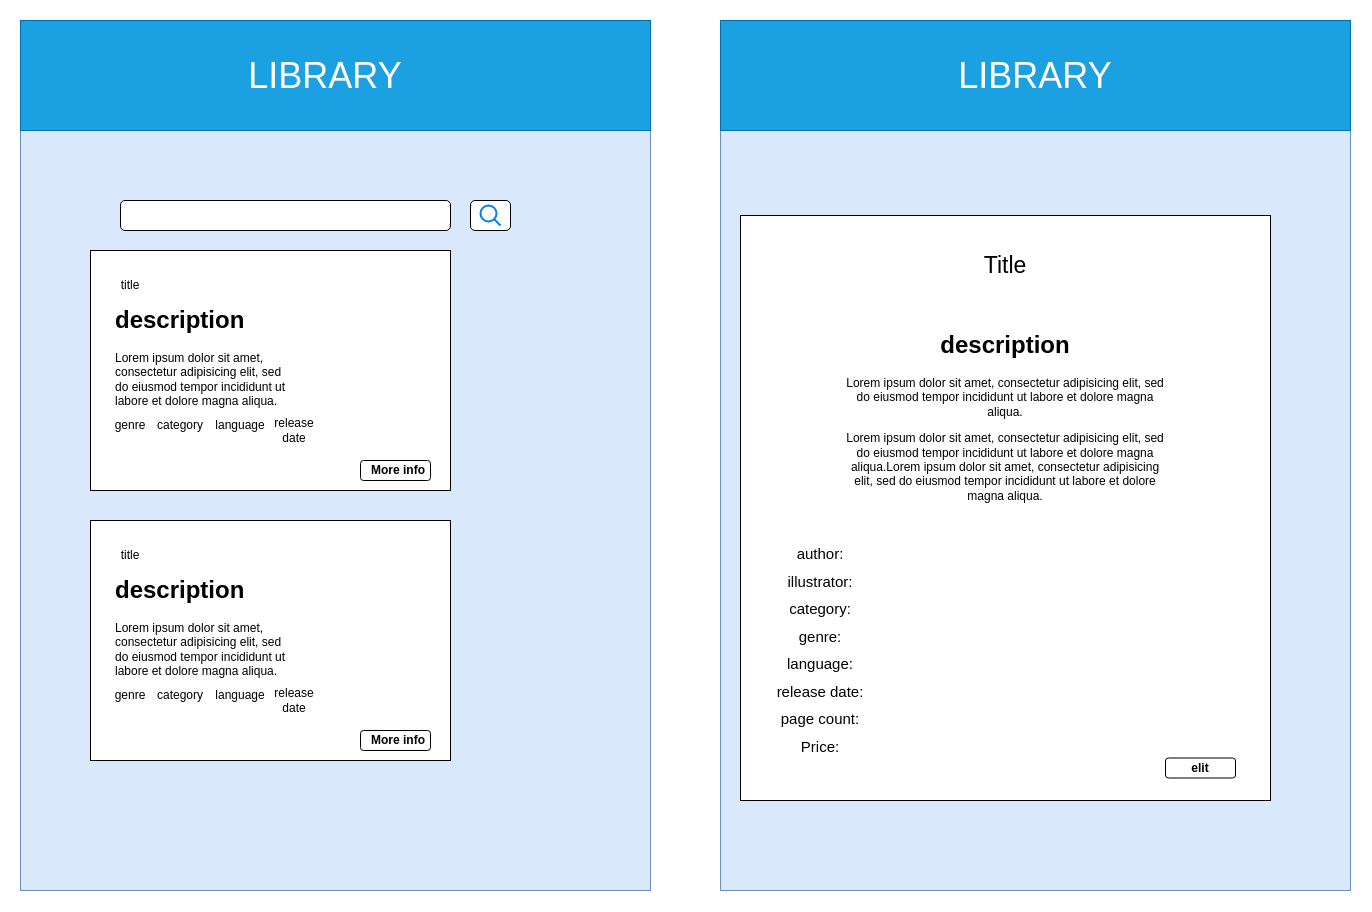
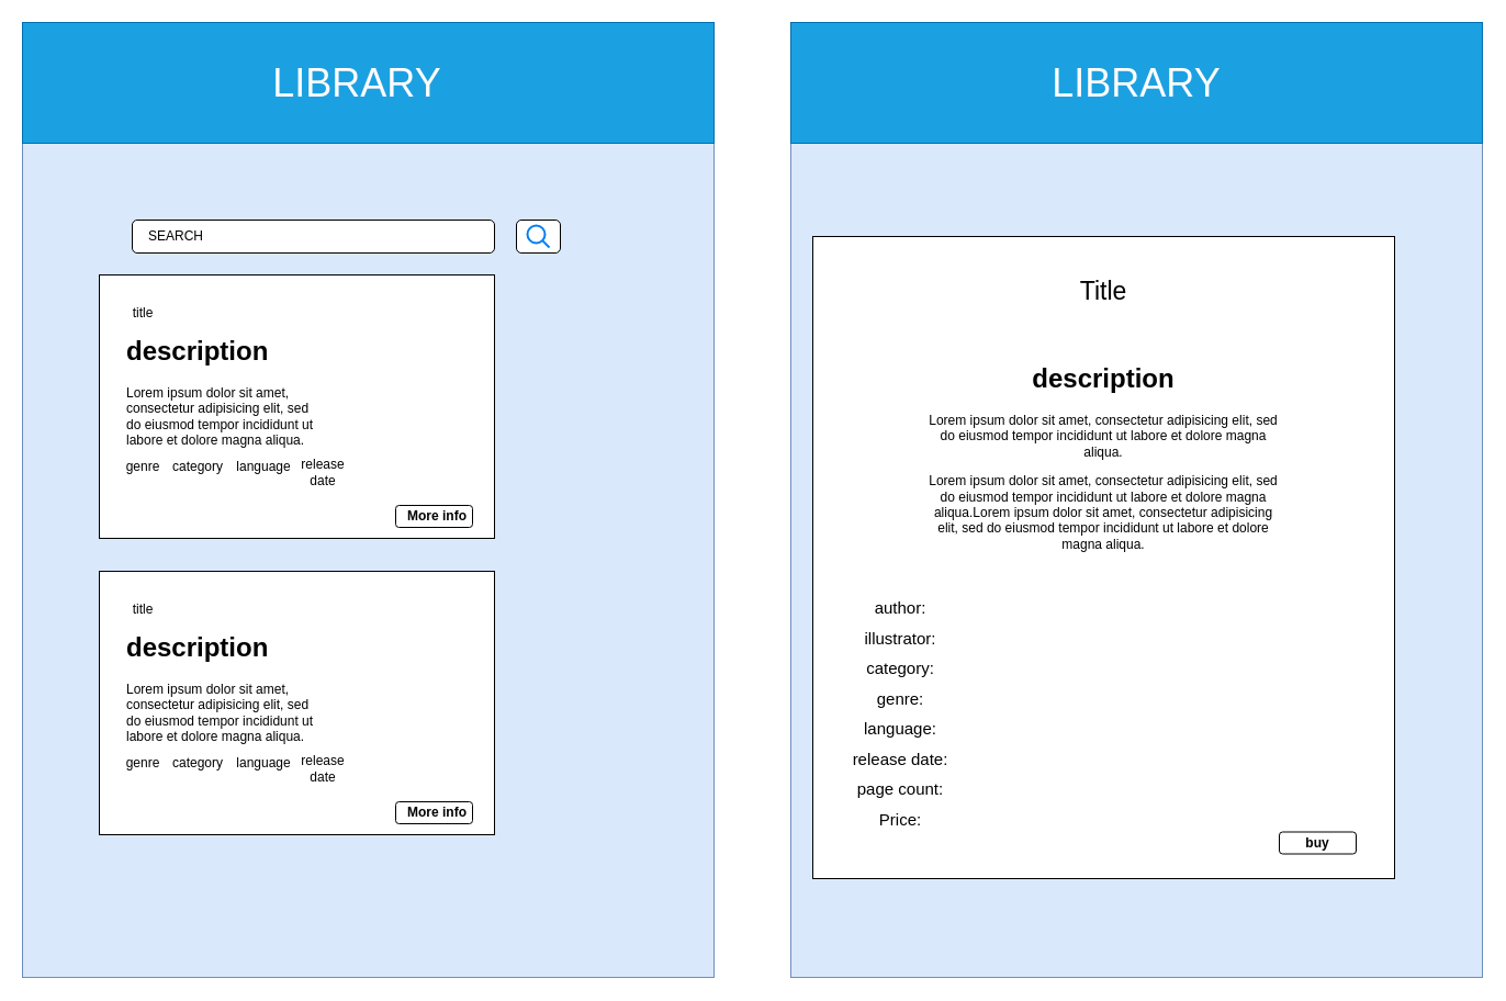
+ <mxCell id="9" value="SEARCH" style="text;html=1;strokeColor=none;fillColor=none;align=center;verticalAlign=middle;whiteSpace=wrap;rounded=0;" parent="1" vertex="1"><mxGeometry x="130" y="200" width="60" height="30" as="geometry" /></mxCell>
- <mxCell id="18" value="&lt;b&gt;elit&lt;/b&gt;" style="text;html=1;strokeColor=none;fillColor=none;align=center;verticalAlign=middle;whiteSpace=wrap;rounded=0;" parent="1" vertex="1"><mxGeometry x="1170" y="753.75" width="60" height="27.5" as="geometry" /></mxCell>
+ <mxCell id="18" value="&lt;b&gt;buy&lt;/b&gt;" style="text;html=1;strokeColor=none;fillColor=none;align=center;verticalAlign=middle;whiteSpace=wrap;rounded=0;" parent="1" vertex="1"><mxGeometry x="1170" y="753.75" width="60" height="27.5" as="geometry" /></mxCell>
